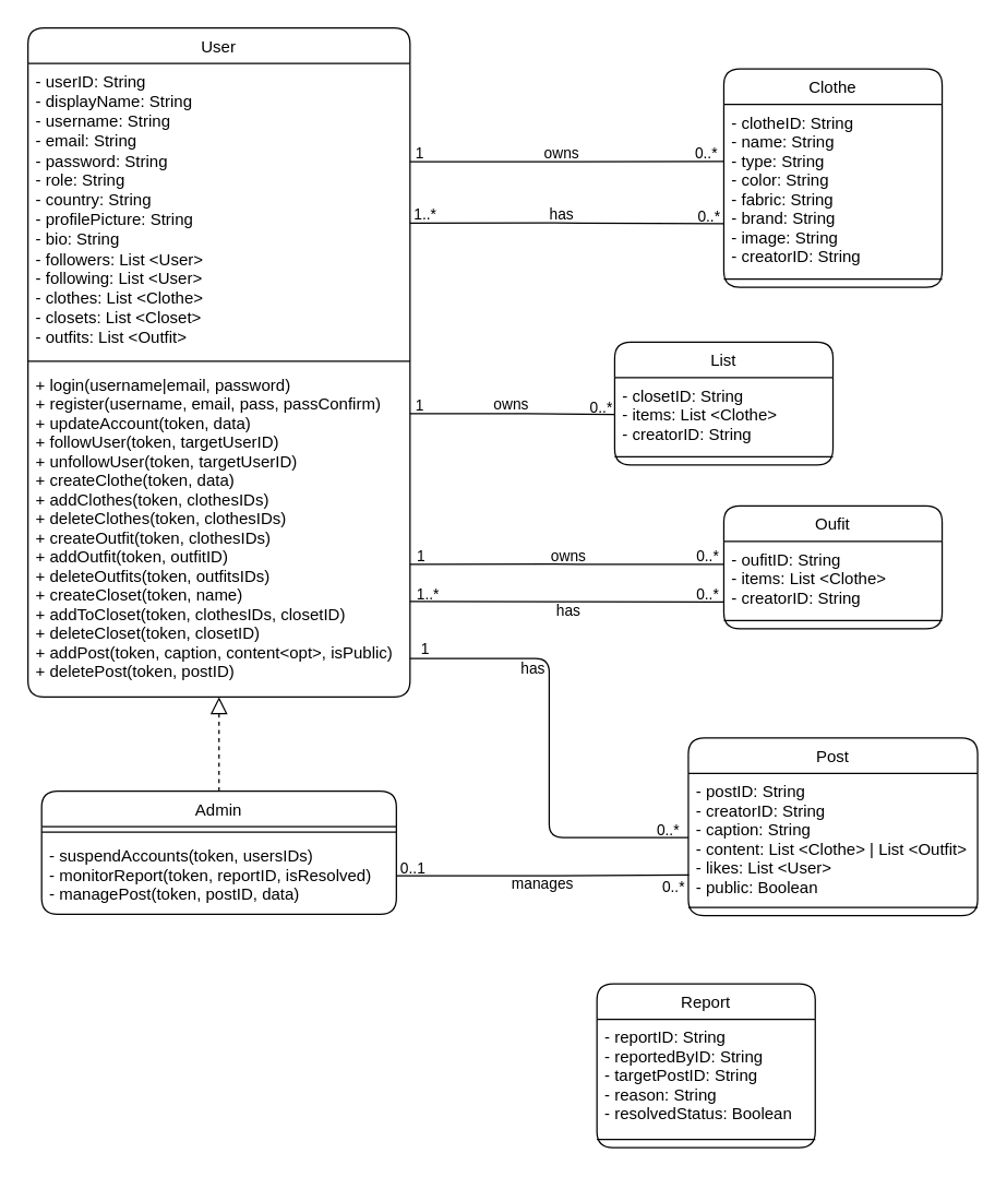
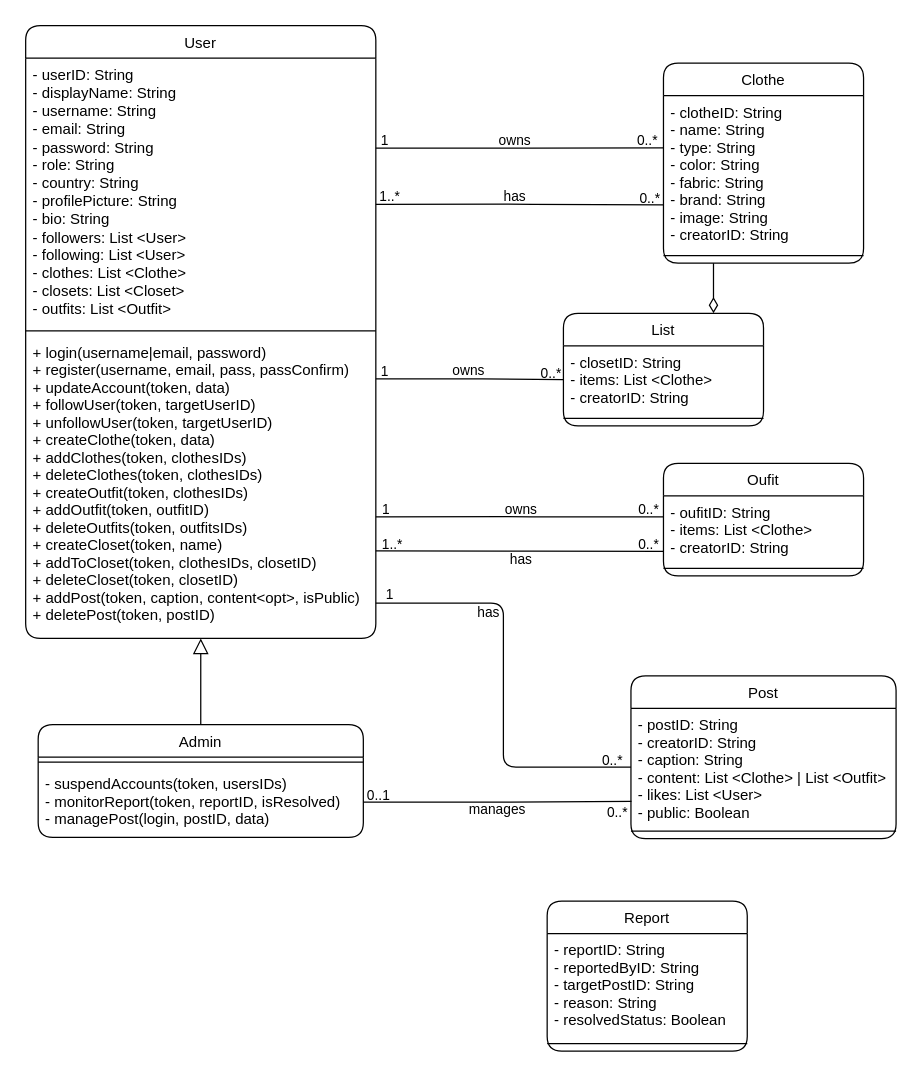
+ <mxCell id="34" style="edgeStyle=orthogonalEdgeStyle;rounded=1;orthogonalLoop=1;jettySize=auto;html=1;exitX=0.25;exitY=1;exitDx=0;exitDy=0;endArrow=diamondThin;endFill=0;endSize=10;entryX=0.75;entryY=0;entryDx=0;entryDy=0;curved=0;" edge="1" parent="1" source="10" target="35"><mxGeometry relative="1" as="geometry"><mxPoint x="590" y="230" as="targetPoint" /></mxGeometry></mxCell>
- <mxCell id="6" style="edgeStyle=orthogonalEdgeStyle;rounded=1;orthogonalLoop=1;jettySize=auto;html=1;exitX=0.5;exitY=0;exitDx=0;exitDy=0;entryX=0.5;entryY=1;entryDx=0;entryDy=0;endArrow=block;endFill=0;endSize=10;curved=0;dashed=1;" parent="1" source="7" target="2" edge="1"><mxGeometry relative="1" as="geometry" /></mxCell>
+ <mxCell id="6" style="edgeStyle=orthogonalEdgeStyle;rounded=1;orthogonalLoop=1;jettySize=auto;html=1;exitX=0.5;exitY=0;exitDx=0;exitDy=0;entryX=0.5;entryY=1;entryDx=0;entryDy=0;endArrow=block;endFill=0;endSize=10;curved=0;" parent="1" source="7" target="2" edge="1"><mxGeometry relative="1" as="geometry" /></mxCell>
- <mxCell id="9" value="- suspendAccounts(token, usersIDs)&#10;- monitorReport(token, reportID, isResolved)&#10;- managePost(token, postID, data)" style="text;align=left;verticalAlign=top;spacingLeft=4;spacingRight=4;overflow=hidden;rotatable=0;points=[[0,0.5],[1,0.5]];portConstraint=eastwest;fontStyle=0" parent="7" vertex="1"><mxGeometry y="34" width="260" height="56" as="geometry" /></mxCell>
+ <mxCell id="9" value="- suspendAccounts(token, usersIDs)&#10;- monitorReport(token, reportID, isResolved)&#10;- managePost(login, postID, data)" style="text;align=left;verticalAlign=top;spacingLeft=4;spacingRight=4;overflow=hidden;rotatable=0;points=[[0,0.5],[1,0.5]];portConstraint=eastwest;fontStyle=0" parent="7" vertex="1"><mxGeometry y="34" width="260" height="56" as="geometry" /></mxCell>
